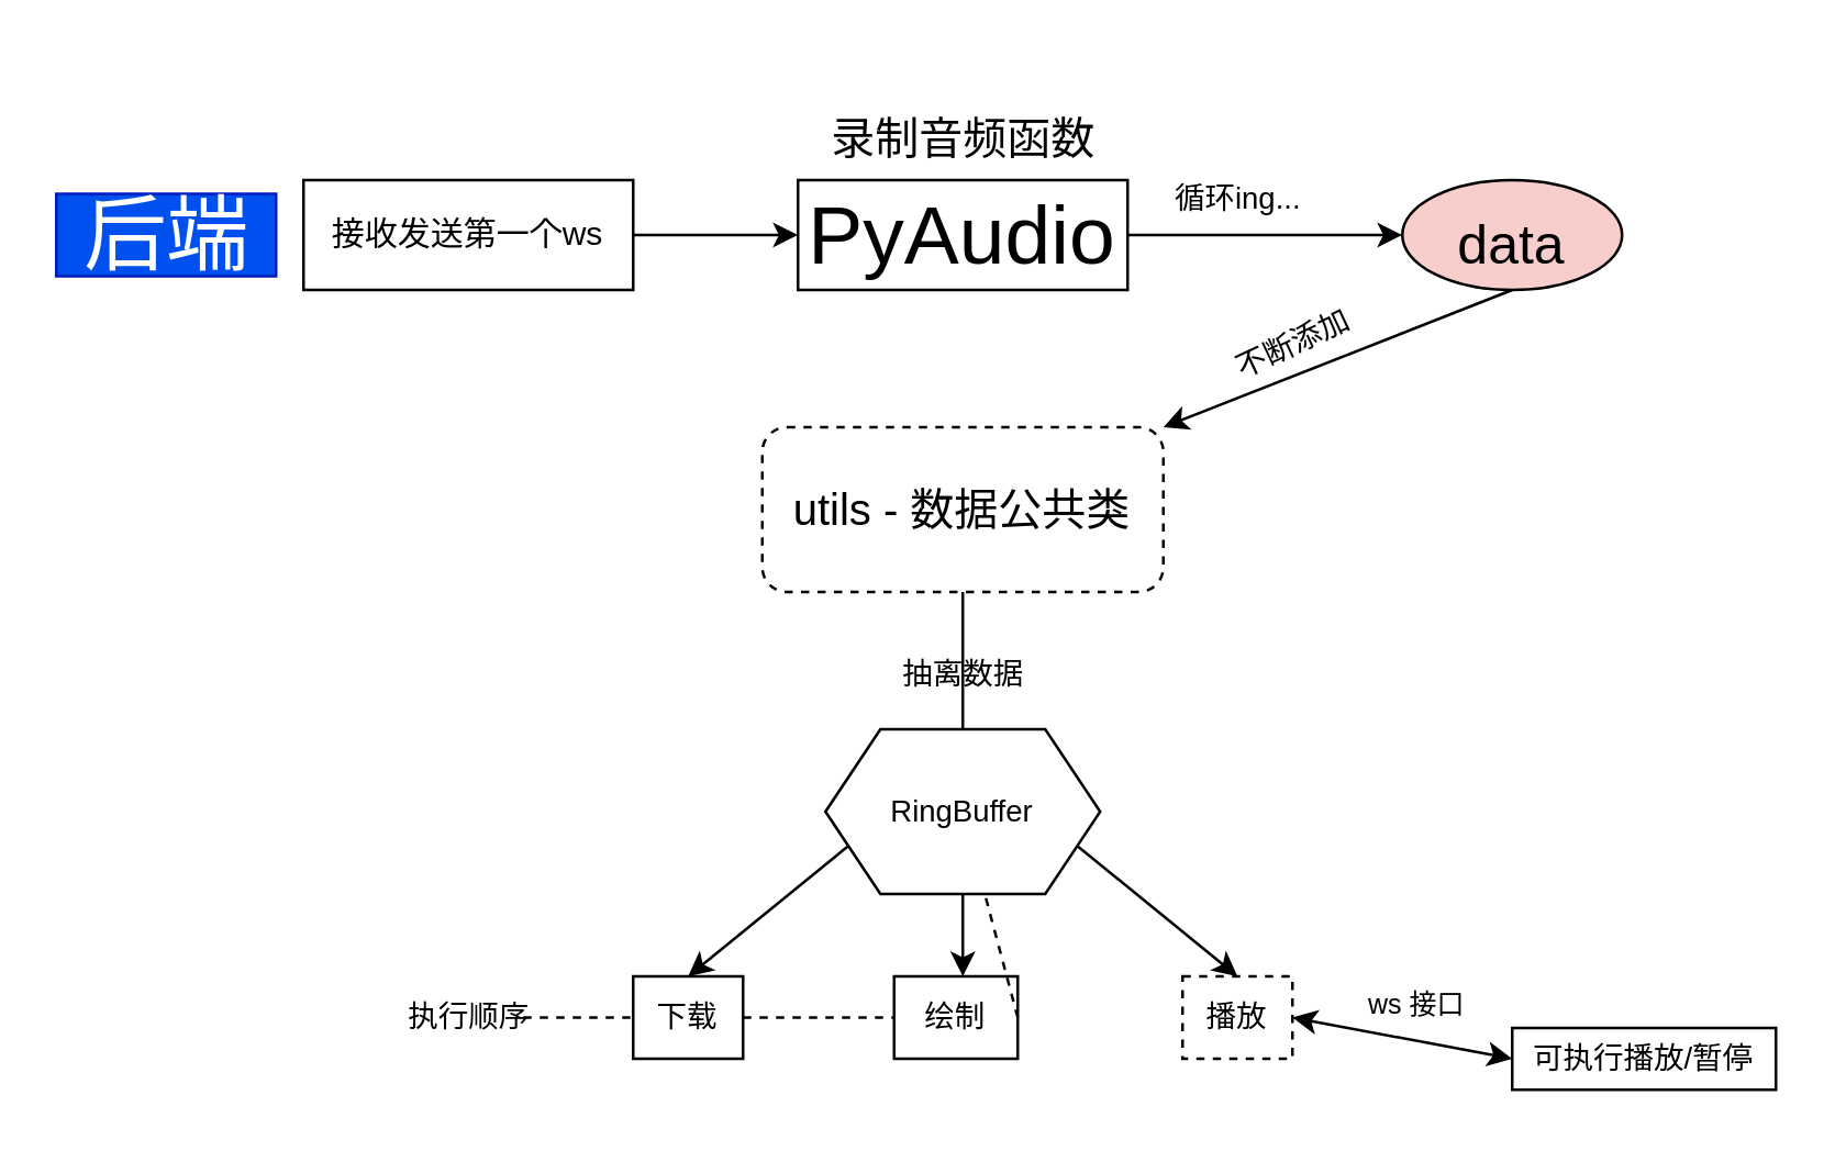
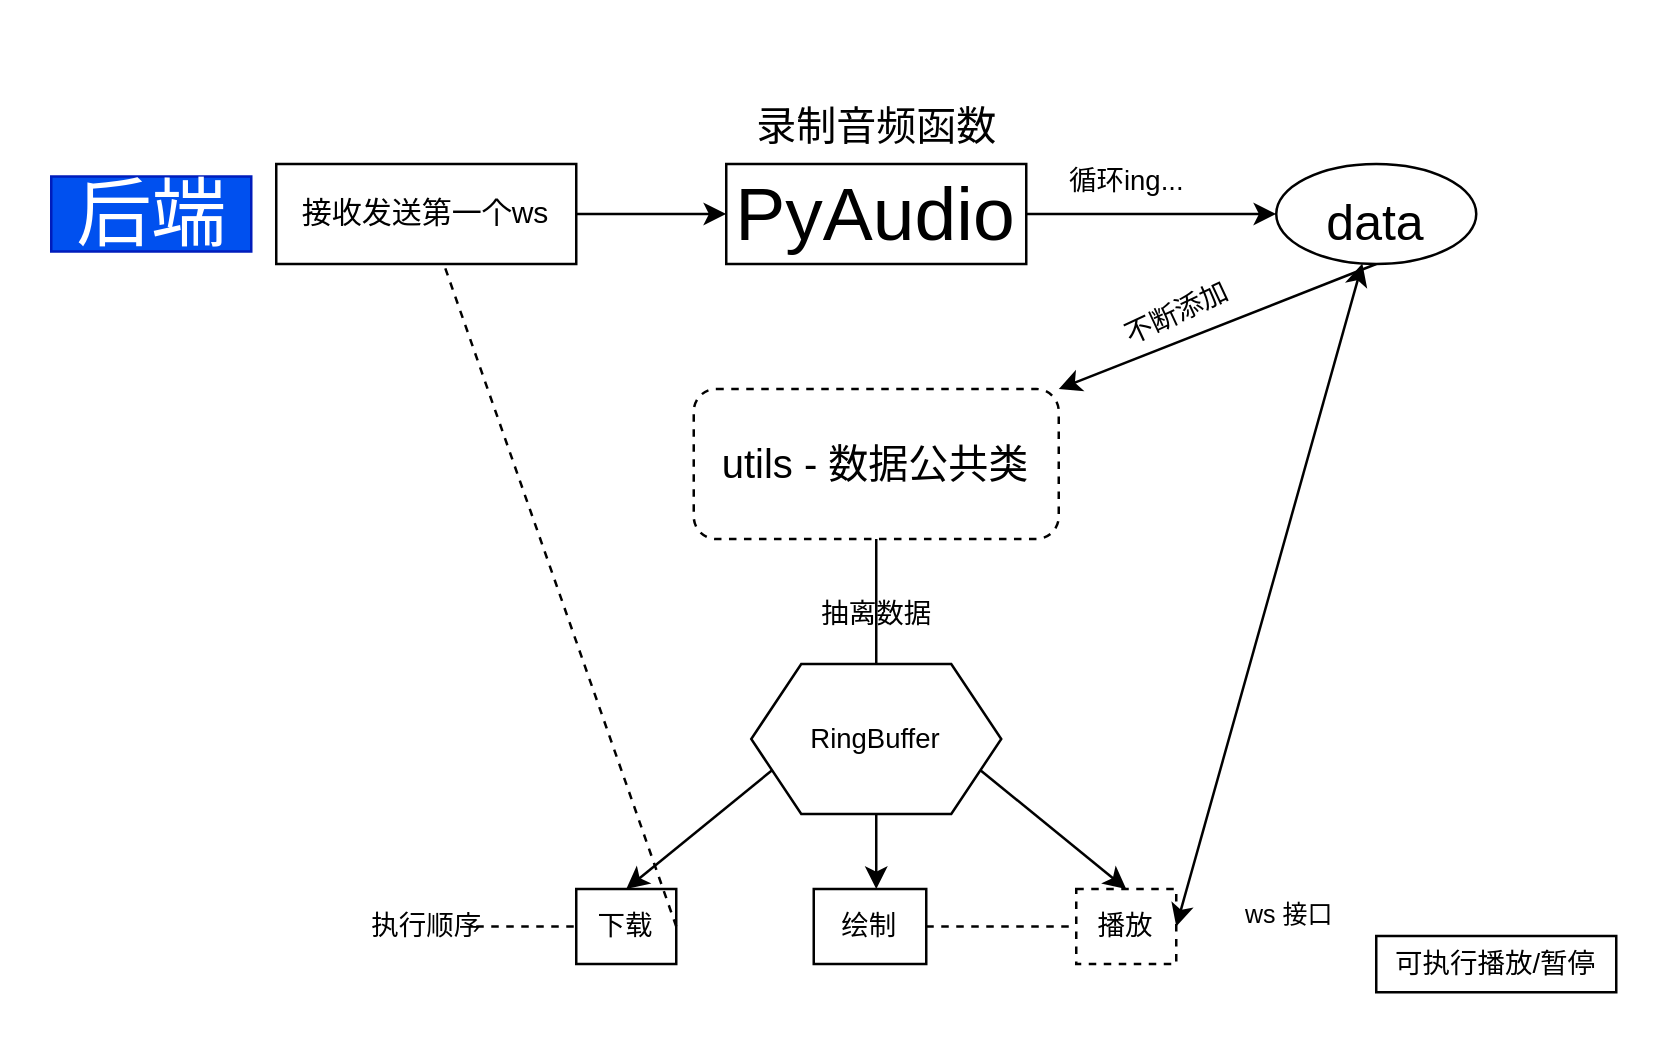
- <mxCell id="11" value="&lt;font style=&quot;font-size: 20px&quot;&gt;data&lt;/font&gt;" style="ellipse;whiteSpace=wrap;html=1;fontSize=30;fillColor=#f8cecc;" vertex="1" parent="1"><mxGeometry x="510" y="65" width="80" height="40" as="geometry" /></mxCell>
+ <mxCell id="11" value="&lt;font style=&quot;font-size: 20px&quot;&gt;data&lt;/font&gt;" style="ellipse;whiteSpace=wrap;html=1;fontSize=30;" vertex="1" parent="1"><mxGeometry x="510" y="65" width="80" height="40" as="geometry" /></mxCell>
- <mxCell id="25" value="" style="endArrow=none;dashed=1;html=1;fontSize=11;exitX=1;exitY=0.5;exitDx=0;exitDy=0;" edge="1" parent="1" source="20" target="14"><mxGeometry width="50" height="50" relative="1" as="geometry"><mxPoint x="490" y="275" as="sourcePoint" /><mxPoint x="540" y="225" as="targetPoint" /></mxGeometry></mxCell>
+ <mxCell id="25" value="" style="endArrow=none;dashed=1;html=1;fontSize=11;exitX=1;exitY=0.5;exitDx=0;exitDy=0;entryX=0;entryY=0.5;entryDx=0;entryDy=0;" edge="1" parent="1" source="20" target="21"><mxGeometry width="50" height="50" relative="1" as="geometry"><mxPoint x="490" y="275" as="sourcePoint" /><mxPoint x="540" y="225" as="targetPoint" /></mxGeometry></mxCell>
- <mxCell id="24" value="" style="endArrow=none;dashed=1;html=1;fontSize=11;exitX=1;exitY=0.5;exitDx=0;exitDy=0;entryX=0;entryY=0.5;entryDx=0;entryDy=0;" edge="1" parent="1" source="19" target="20"><mxGeometry width="50" height="50" relative="1" as="geometry"><mxPoint x="490" y="275" as="sourcePoint" /><mxPoint x="540" y="225" as="targetPoint" /></mxGeometry></mxCell>
+ <mxCell id="24" value="" style="endArrow=none;dashed=1;html=1;fontSize=11;exitX=1;exitY=0.5;exitDx=0;exitDy=0;" edge="1" parent="1" source="19" target="3"><mxGeometry width="50" height="50" relative="1" as="geometry"><mxPoint x="490" y="275" as="sourcePoint" /><mxPoint x="540" y="225" as="targetPoint" /></mxGeometry></mxCell>
- <mxCell id="27" value="" style="endArrow=classic;startArrow=classic;html=1;fontSize=11;exitX=1;exitY=0.5;exitDx=0;exitDy=0;entryX=0;entryY=0.5;entryDx=0;entryDy=0;" edge="1" parent="1" source="21" target="26"><mxGeometry width="50" height="50" relative="1" as="geometry"><mxPoint x="490" y="265" as="sourcePoint" /><mxPoint x="540" y="215" as="targetPoint" /></mxGeometry></mxCell>
+ <mxCell id="27" value="" style="endArrow=classic;startArrow=classic;html=1;fontSize=11;exitX=1;exitY=0.5;exitDx=0;exitDy=0;" edge="1" parent="1" source="21" target="11"><mxGeometry width="50" height="50" relative="1" as="geometry"><mxPoint x="490" y="265" as="sourcePoint" /><mxPoint x="540" y="215" as="targetPoint" /></mxGeometry></mxCell>
